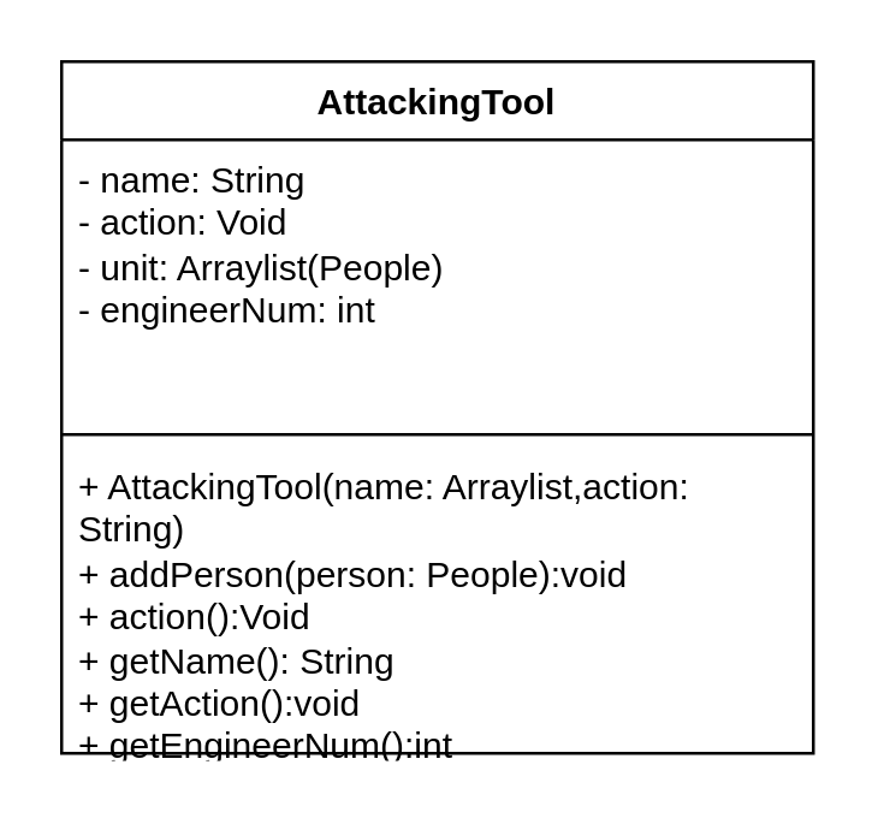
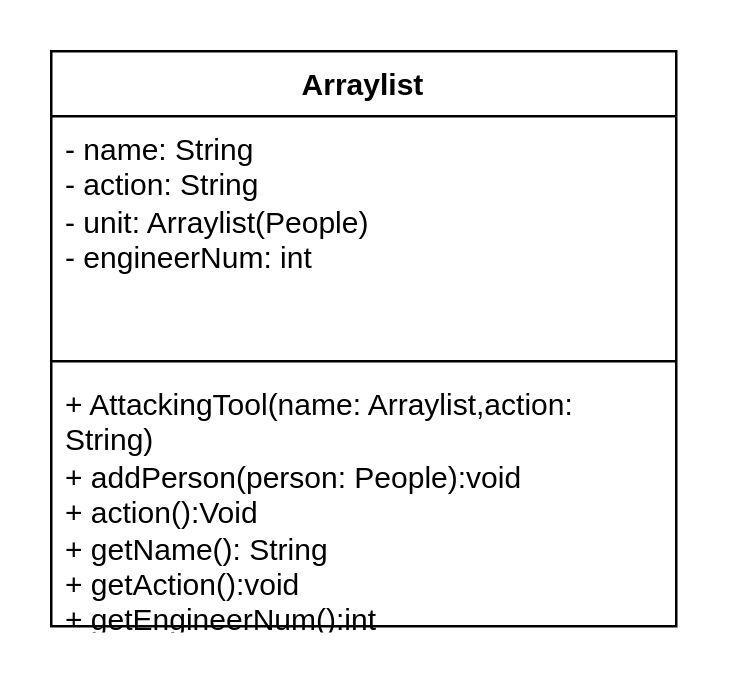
- <mxCell id="2" value="AttackingTool" style="swimlane;fontStyle=1;align=center;verticalAlign=top;childLayout=stackLayout;horizontal=1;startSize=26;horizontalStack=0;resizeParent=1;resizeParentMax=0;resizeLast=0;collapsible=1;marginBottom=0;whiteSpace=wrap;html=1;" vertex="1" parent="1"><mxGeometry x="20" y="20" width="250" height="230" as="geometry" /></mxCell>
+ <mxCell id="2" value="Arraylist" style="swimlane;fontStyle=1;align=center;verticalAlign=top;childLayout=stackLayout;horizontal=1;startSize=26;horizontalStack=0;resizeParent=1;resizeParentMax=0;resizeLast=0;collapsible=1;marginBottom=0;whiteSpace=wrap;html=1;" vertex="1" parent="1"><mxGeometry x="20" y="20" width="250" height="230" as="geometry" /></mxCell>
- <mxCell id="3" value="- name: String&lt;br&gt;- action: Void&lt;br&gt;- unit: Arraylist(People)&lt;br&gt;- engineerNum: int" style="text;strokeColor=none;fillColor=none;align=left;verticalAlign=top;spacingLeft=4;spacingRight=4;overflow=hidden;rotatable=0;points=[[0,0.5],[1,0.5]];portConstraint=eastwest;whiteSpace=wrap;html=1;" vertex="1" parent="2"><mxGeometry y="26" width="250" height="94" as="geometry" /></mxCell>
+ <mxCell id="3" value="- name: String&lt;br&gt;- action: String&lt;br&gt;- unit: Arraylist(People)&lt;br&gt;- engineerNum: int" style="text;strokeColor=none;fillColor=none;align=left;verticalAlign=top;spacingLeft=4;spacingRight=4;overflow=hidden;rotatable=0;points=[[0,0.5],[1,0.5]];portConstraint=eastwest;whiteSpace=wrap;html=1;" vertex="1" parent="2"><mxGeometry y="26" width="250" height="94" as="geometry" /></mxCell>
